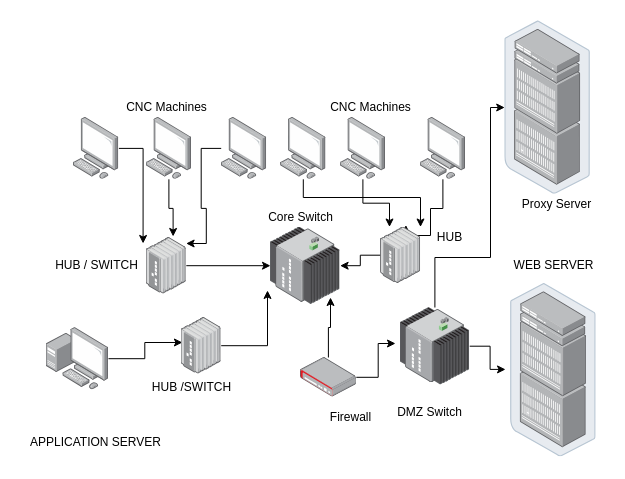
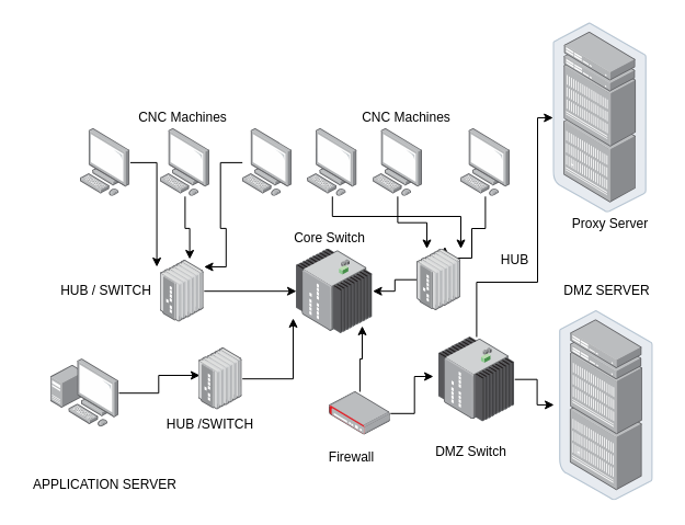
- <mxCell id="21" value="HUB" style="text;html=1;align=center;verticalAlign=middle;resizable=0;points=[];autosize=1;strokeColor=none;" vertex="1" parent="1"><mxGeometry x="429.2" y="227" width="40" height="20" as="geometry" /></mxCell>
+ <mxCell id="21" value="HUB" style="text;html=1;align=center;verticalAlign=middle;resizable=0;points=[];autosize=1;strokeColor=none;" vertex="1" parent="1"><mxGeometry x="449.2" y="227" width="40" height="20" as="geometry" /></mxCell>
- <mxCell id="39" value="WEB SERVER" style="text;html=1;align=center;verticalAlign=middle;resizable=0;points=[];autosize=1;strokeColor=none;" vertex="1" parent="1"><mxGeometry x="502.9" y="255.2" width="100" height="20" as="geometry" /></mxCell>
+ <mxCell id="39" value="DMZ SERVER" style="text;html=1;align=center;verticalAlign=middle;resizable=0;points=[];autosize=1;strokeColor=none;" vertex="1" parent="1"><mxGeometry x="502.9" y="255.2" width="100" height="20" as="geometry" /></mxCell>
- <mxCell id="33" value="Firewall" style="text;html=1;align=center;verticalAlign=middle;resizable=0;points=[];autosize=1;strokeColor=none;" vertex="1" parent="1"><mxGeometry x="320" y="407" width="60" height="20" as="geometry" /></mxCell>
+ <mxCell id="33" value="Firewall" style="text;html=1;align=center;verticalAlign=middle;resizable=0;points=[];autosize=1;strokeColor=none;" vertex="1" parent="1"><mxGeometry x="290" y="407" width="60" height="20" as="geometry" /></mxCell>
